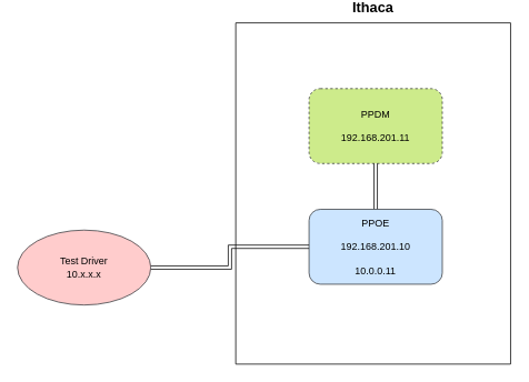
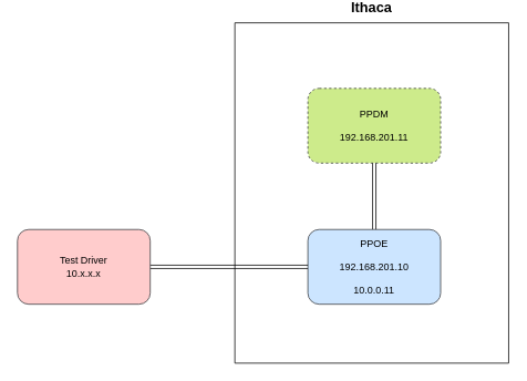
- <mxCell id="5" value="PPOE&lt;br&gt;&lt;br&gt;192.168.201.10&lt;br&gt;&lt;br&gt;10.0.0.11" style="rounded=1;whiteSpace=wrap;html=1;fillColor=#cce5ff;strokeColor=#36393d;" parent="2" vertex="1"><mxGeometry x="88" y="224" width="160" height="90" as="geometry" /></mxCell>
+ <mxCell id="5" value="PPOE&lt;br&gt;&lt;br&gt;192.168.201.10&lt;br&gt;&lt;br&gt;10.0.0.11" style="rounded=1;whiteSpace=wrap;html=1;fillColor=#cce5ff;strokeColor=#36393d;" parent="2" vertex="1"><mxGeometry x="88" y="249" width="160" height="90" as="geometry" /></mxCell>
- <mxCell id="7" value="Test Driver&lt;br&gt;10.x.x.x" style="ellipse;whiteSpace=wrap;html=1;fillColor=#ffcccc;strokeColor=#36393d;" parent="1" vertex="1"><mxGeometry x="20" y="269" width="160" height="90" as="geometry" /></mxCell>
+ <mxCell id="7" value="Test Driver&lt;br&gt;10.x.x.x" style="rounded=1;whiteSpace=wrap;html=1;fillColor=#ffcccc;strokeColor=#36393d;" parent="1" vertex="1"><mxGeometry x="20" y="269" width="160" height="90" as="geometry" /></mxCell>
